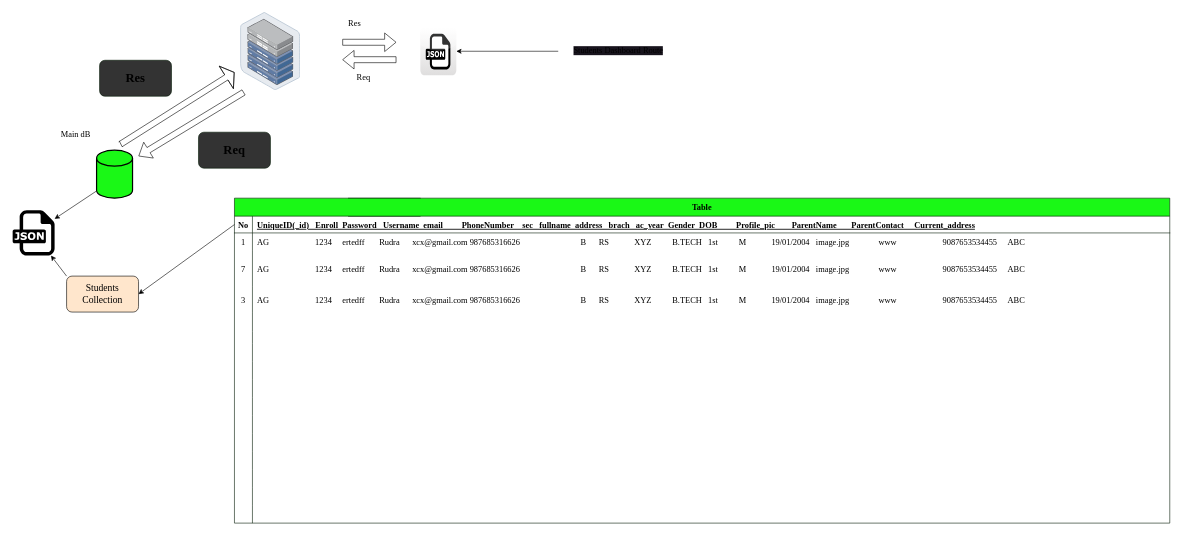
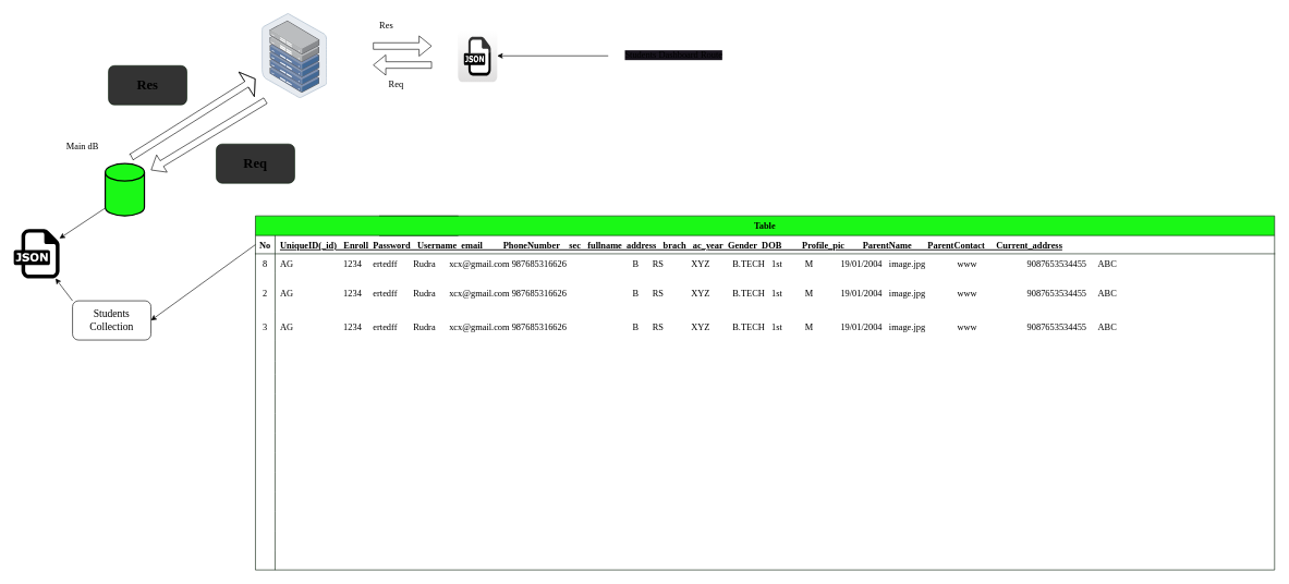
- <mxCell id="12" value="1" style="shape=partialRectangle;connectable=0;fillColor=none;top=0;left=0;bottom=0;right=0;editable=1;overflow=hidden;strokeColor=#081D0A;fontFamily=Comic Sans MS;fontSize=14;" parent="11" vertex="1"><mxGeometry width="30" height="30" as="geometry"><mxRectangle width="30" height="30" as="alternateBounds" /></mxGeometry></mxCell>
+ <mxCell id="12" value="8" style="shape=partialRectangle;connectable=0;fillColor=none;top=0;left=0;bottom=0;right=0;editable=1;overflow=hidden;strokeColor=#081D0A;fontFamily=Comic Sans MS;fontSize=14;" parent="11" vertex="1"><mxGeometry width="30" height="30" as="geometry"><mxRectangle width="30" height="30" as="alternateBounds" /></mxGeometry></mxCell>
- <mxCell id="15" value="7" style="shape=partialRectangle;connectable=0;fillColor=none;top=0;left=0;bottom=0;right=0;editable=1;overflow=hidden;strokeColor=#081D0A;fontFamily=Comic Sans MS;fontSize=14;" parent="14" vertex="1"><mxGeometry width="30" height="60" as="geometry"><mxRectangle width="30" height="60" as="alternateBounds" /></mxGeometry></mxCell>
+ <mxCell id="15" value="2" style="shape=partialRectangle;connectable=0;fillColor=none;top=0;left=0;bottom=0;right=0;editable=1;overflow=hidden;strokeColor=#081D0A;fontFamily=Comic Sans MS;fontSize=14;" parent="14" vertex="1"><mxGeometry width="30" height="60" as="geometry"><mxRectangle width="30" height="60" as="alternateBounds" /></mxGeometry></mxCell>
- <mxCell id="3" value="&lt;font size=&quot;3&quot; face=&quot;Comic Sans MS&quot;&gt;Students Collection&lt;/font&gt;" style="rounded=1;whiteSpace=wrap;html=1;fillColor=#ffe6cc;" parent="1" vertex="1"><mxGeometry x="110" y="460" width="120" height="60" as="geometry" /></mxCell>
+ <mxCell id="3" value="&lt;font size=&quot;3&quot; face=&quot;Comic Sans MS&quot;&gt;Students Collection&lt;/font&gt;" style="rounded=1;whiteSpace=wrap;html=1;" parent="1" vertex="1"><mxGeometry x="110" y="460" width="120" height="60" as="geometry" /></mxCell>
